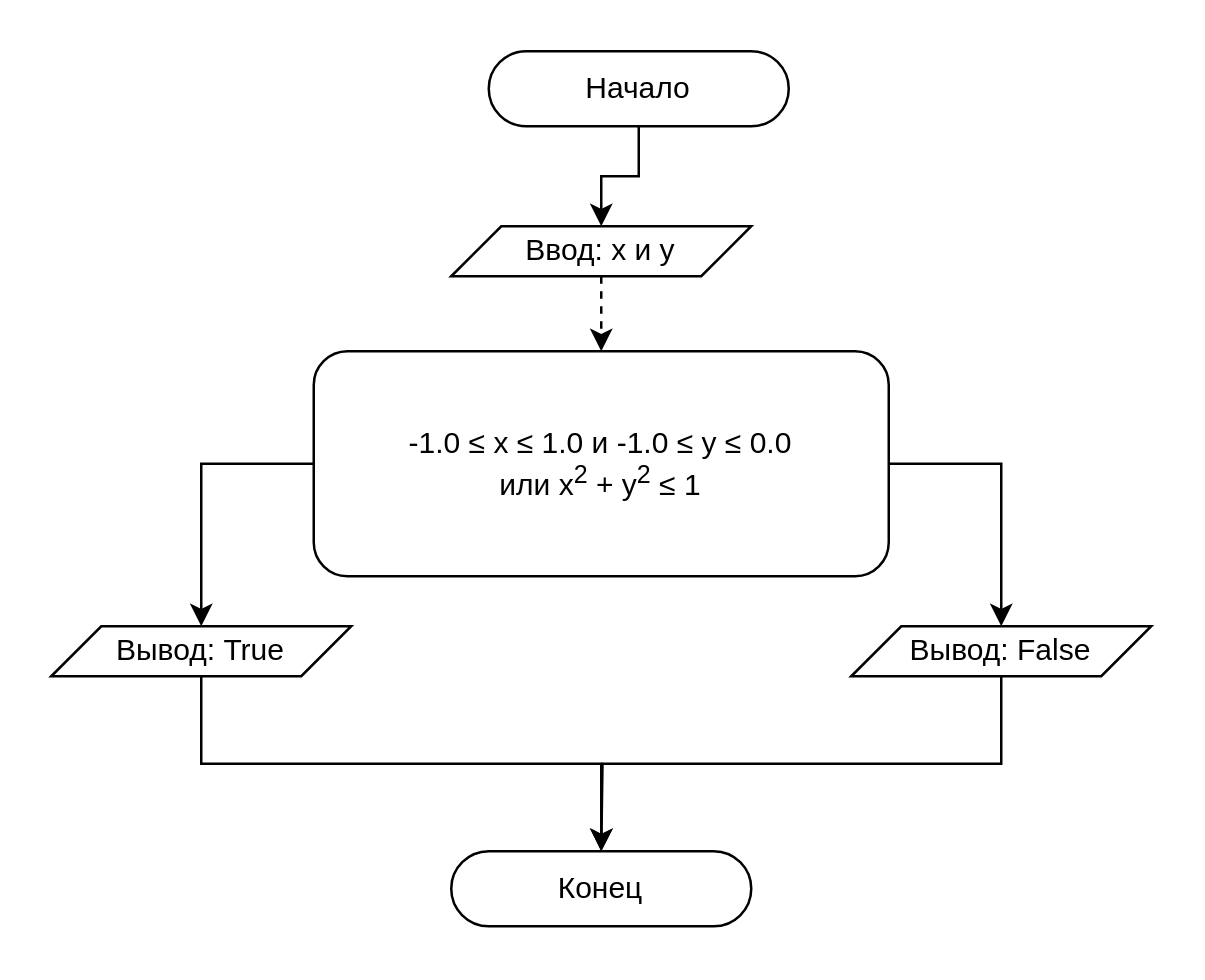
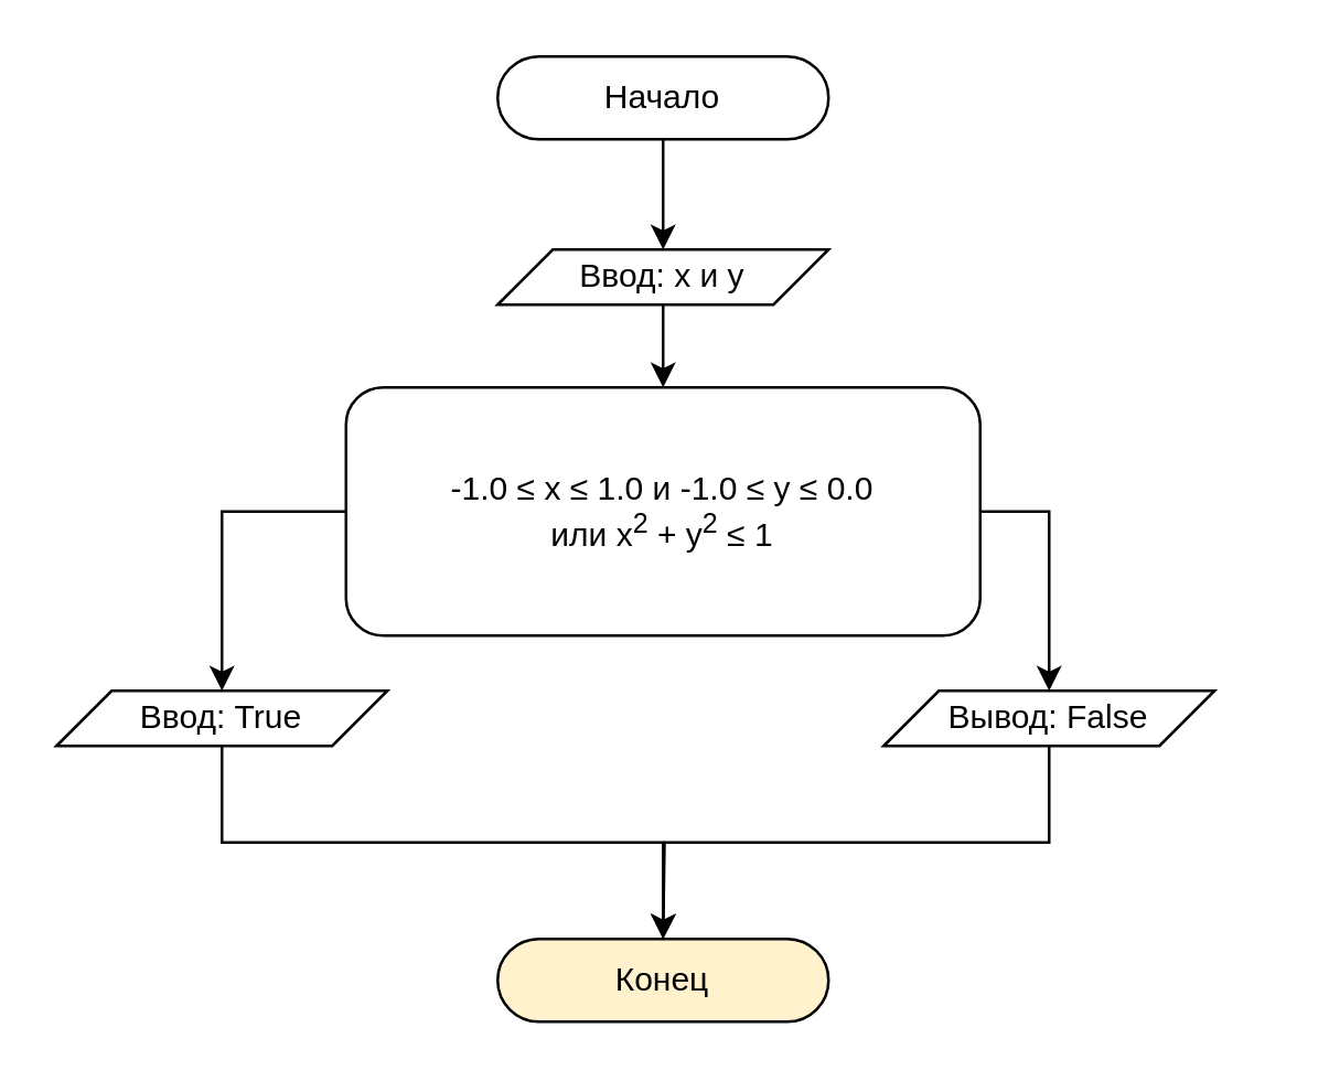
- <mxCell id="3" value="Начало" style="rounded=1;whiteSpace=wrap;html=1;arcSize=50;" vertex="1" parent="1"><mxGeometry x="195" y="20" width="120" height="30" as="geometry" /></mxCell>
+ <mxCell id="3" value="Начало" style="rounded=1;whiteSpace=wrap;html=1;arcSize=50;" vertex="1" parent="1"><mxGeometry x="180" y="20" width="120" height="30" as="geometry" /></mxCell>
- <mxCell id="4" style="edgeStyle=orthogonalEdgeStyle;rounded=0;orthogonalLoop=1;jettySize=auto;html=1;exitX=0.5;exitY=1;exitDx=0;exitDy=0;entryX=0.5;entryY=0;entryDx=0;entryDy=0;dashed=1;" edge="1" parent="1" source="5" target="8"><mxGeometry relative="1" as="geometry" /></mxCell>
+ <mxCell id="4" style="edgeStyle=orthogonalEdgeStyle;rounded=0;orthogonalLoop=1;jettySize=auto;html=1;exitX=0.5;exitY=1;exitDx=0;exitDy=0;entryX=0.5;entryY=0;entryDx=0;entryDy=0;" edge="1" parent="1" source="5" target="8"><mxGeometry relative="1" as="geometry" /></mxCell>
- <mxCell id="10" value="Вывод: True" style="shape=parallelogram;perimeter=parallelogramPerimeter;whiteSpace=wrap;html=1;fixedSize=1;size=20;" vertex="1" parent="1"><mxGeometry x="20" y="250" width="120" height="20" as="geometry" /></mxCell>
+ <mxCell id="10" value="Ввод: True" style="shape=parallelogram;perimeter=parallelogramPerimeter;whiteSpace=wrap;html=1;fixedSize=1;size=20;" vertex="1" parent="1"><mxGeometry x="20" y="250" width="120" height="20" as="geometry" /></mxCell>
- <mxCell id="12" value="Вывод: False" style="shape=parallelogram;perimeter=parallelogramPerimeter;whiteSpace=wrap;html=1;fixedSize=1;size=20;" vertex="1" parent="1"><mxGeometry x="340" y="250" width="120" height="20" as="geometry" /></mxCell>
+ <mxCell id="12" value="Вывод: False" style="shape=parallelogram;perimeter=parallelogramPerimeter;whiteSpace=wrap;html=1;fixedSize=1;size=20;" vertex="1" parent="1"><mxGeometry x="320" y="250" width="120" height="20" as="geometry" /></mxCell>
- <mxCell id="13" value="Конец" style="rounded=1;whiteSpace=wrap;html=1;arcSize=50;" vertex="1" parent="1"><mxGeometry x="180" y="340" width="120" height="30" as="geometry" /></mxCell>
+ <mxCell id="13" value="Конец" style="rounded=1;whiteSpace=wrap;html=1;arcSize=50;fillColor=#fff2cc;" vertex="1" parent="1"><mxGeometry x="180" y="340" width="120" height="30" as="geometry" /></mxCell>
